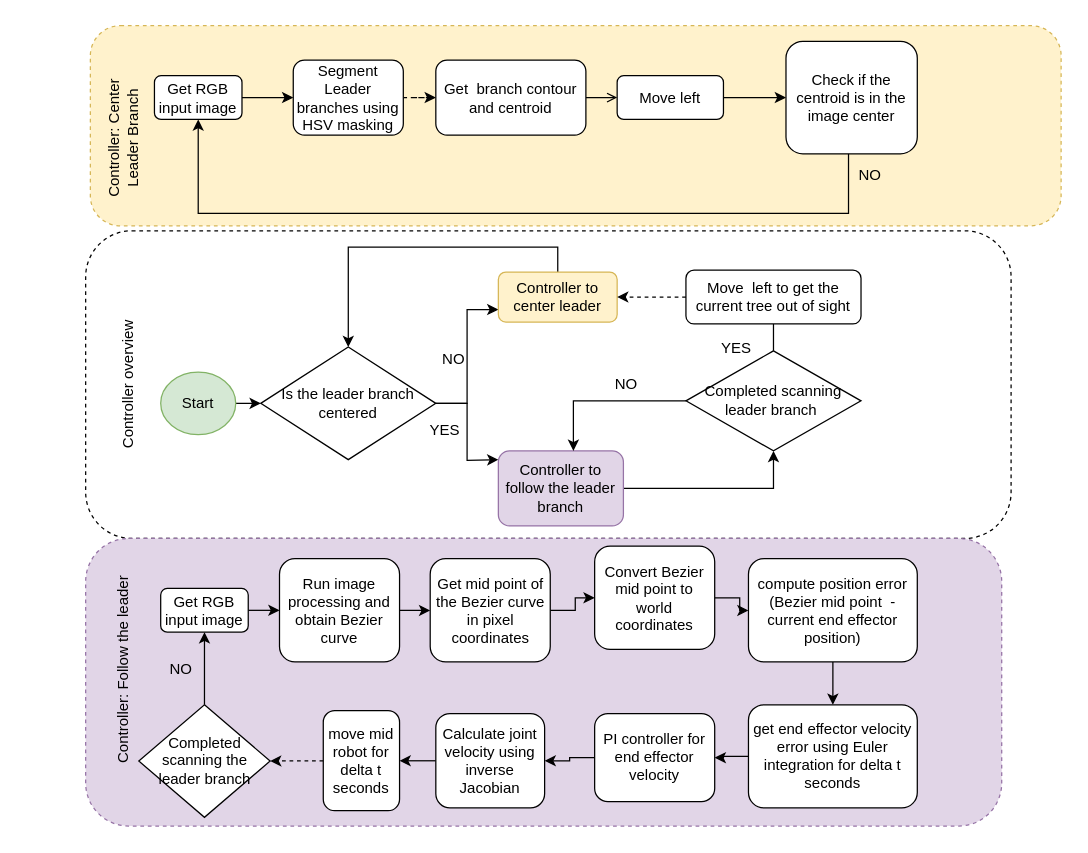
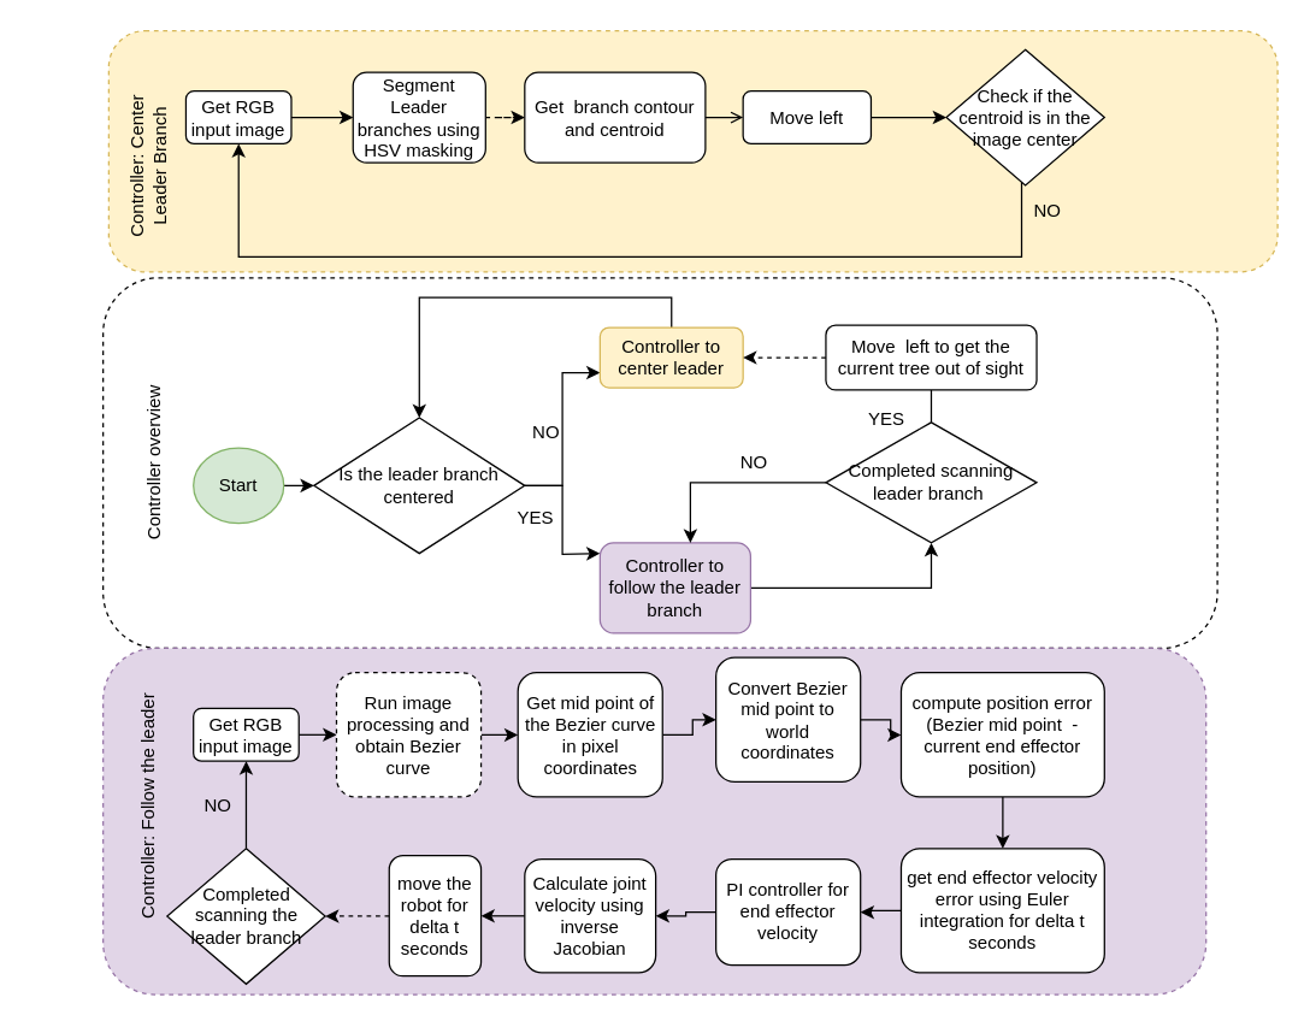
- <mxCell id="32" value="Check if the centroid is in the image center" style="whiteSpace=wrap;html=1;rounded=1;" vertex="1" parent="1"><mxGeometry x="628" y="32.5" width="105" height="90" as="geometry" /></mxCell>
+ <mxCell id="32" value="Check if the centroid is in the image center" style="rhombus;whiteSpace=wrap;html=1;" vertex="1" parent="1"><mxGeometry x="628" y="32.5" width="105" height="90" as="geometry" /></mxCell>
- <mxCell id="40" value="Run image processing and obtain Bezier curve" style="rounded=1;whiteSpace=wrap;html=1;" vertex="1" parent="1"><mxGeometry x="223" y="446.25" width="96" height="82.5" as="geometry" /></mxCell>
+ <mxCell id="40" value="Run image processing and obtain Bezier curve" style="rounded=1;whiteSpace=wrap;html=1;dashed=1;" vertex="1" parent="1"><mxGeometry x="223" y="446.25" width="96" height="82.5" as="geometry" /></mxCell>
- <mxCell id="54" value="move mid robot for delta t seconds" style="rounded=1;whiteSpace=wrap;html=1;" vertex="1" parent="1"><mxGeometry x="258" y="567.75" width="61" height="80" as="geometry" /></mxCell>
+ <mxCell id="54" value="move the robot for delta t seconds" style="rounded=1;whiteSpace=wrap;html=1;" vertex="1" parent="1"><mxGeometry x="258" y="567.75" width="61" height="80" as="geometry" /></mxCell>
